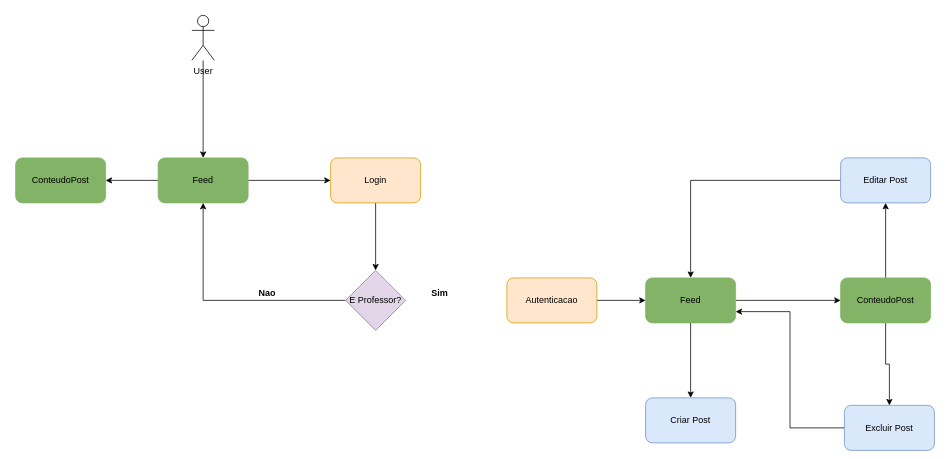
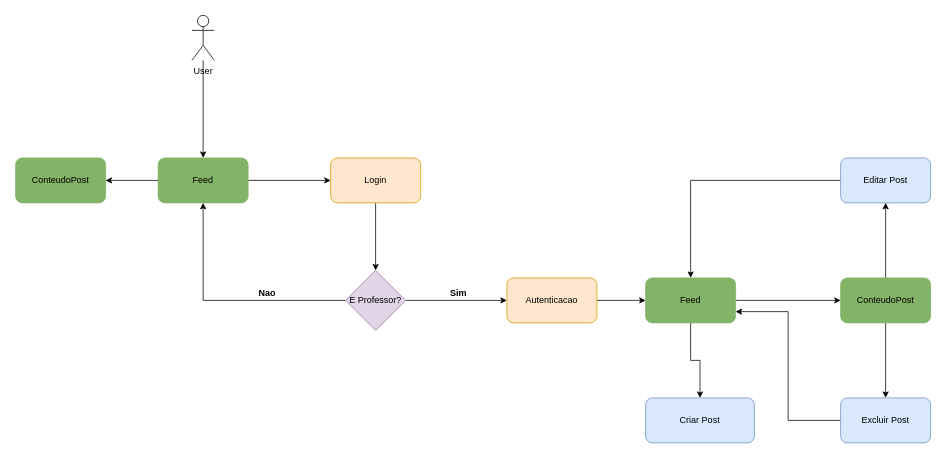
- <mxCell id="15" value="&lt;b&gt;Sim&lt;/b&gt;" style="text;html=1;align=center;verticalAlign=middle;resizable=0;points=[];autosize=1;strokeColor=none;fillColor=none;" parent="1" vertex="1"><mxGeometry x="560" y="375" width="50" height="30" as="geometry" /></mxCell>
+ <mxCell id="15" value="&lt;b&gt;Sim&lt;/b&gt;" style="text;html=1;align=center;verticalAlign=middle;resizable=0;points=[];autosize=1;strokeColor=none;fillColor=none;" parent="1" vertex="1"><mxGeometry x="585" y="375" width="50" height="30" as="geometry" /></mxCell>
+ <mxCell id="10" style="edgeStyle=orthogonalEdgeStyle;rounded=0;orthogonalLoop=1;jettySize=auto;html=1;entryX=0;entryY=0.5;entryDx=0;entryDy=0;" parent="1" source="11" target="13" edge="1"><mxGeometry relative="1" as="geometry" /></mxCell>
- <mxCell id="16" value="Criar Post" style="rounded=1;whiteSpace=wrap;html=1;fillColor=#dae8fc;strokeColor=#6c8ebf;" parent="1" vertex="1"><mxGeometry x="860" y="530" width="120" height="60" as="geometry" /></mxCell>
+ <mxCell id="16" value="Criar Post" style="rounded=1;whiteSpace=wrap;html=1;fillColor=#dae8fc;strokeColor=#6c8ebf;" parent="1" vertex="1"><mxGeometry x="860" y="530" width="145" height="60" as="geometry" /></mxCell>
- <mxCell id="20" value="Excluir Post" style="rounded=1;whiteSpace=wrap;html=1;fillColor=#dae8fc;strokeColor=#6c8ebf;" parent="1" vertex="1"><mxGeometry x="1125" y="540" width="120" height="60" as="geometry" /></mxCell>
+ <mxCell id="20" value="Excluir Post" style="rounded=1;whiteSpace=wrap;html=1;fillColor=#dae8fc;strokeColor=#6c8ebf;" parent="1" vertex="1"><mxGeometry x="1120" y="530" width="120" height="60" as="geometry" /></mxCell>
